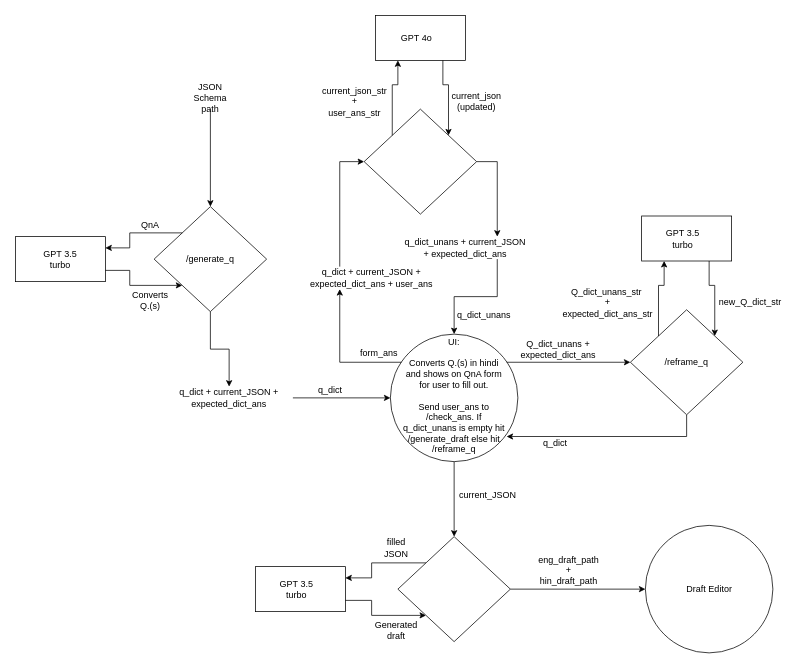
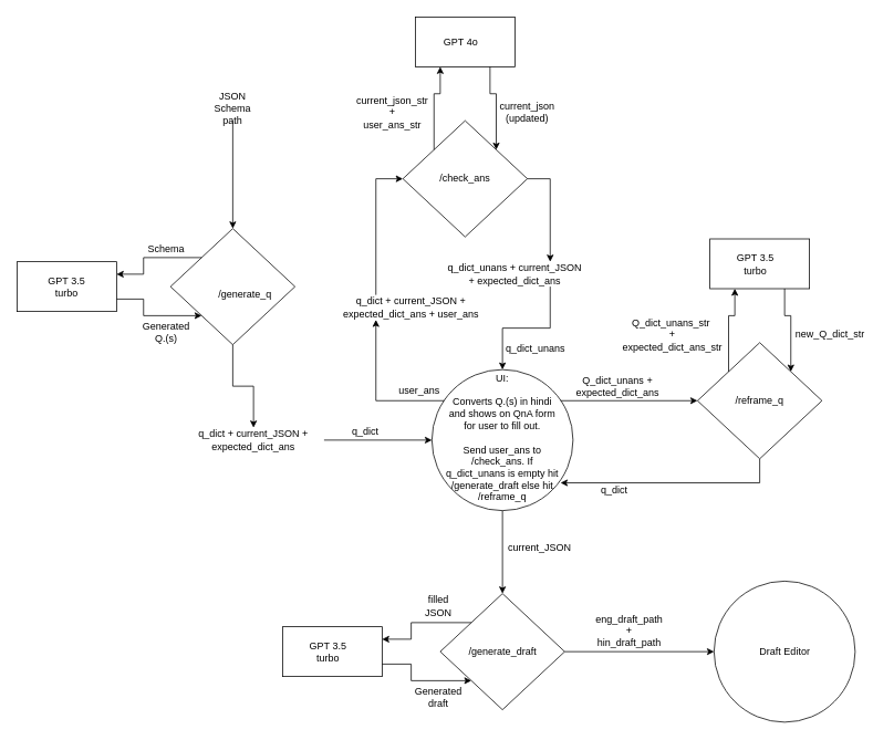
+ <mxCell id="52" value="/check_ans" style="text;html=1;align=center;verticalAlign=middle;whiteSpace=wrap;rounded=0;container=0;" vertex="1" parent="50"><mxGeometry x="45" y="55" width="60" height="30" as="geometry" /></mxCell>
- <mxCell id="9" value="QnA" style="text;html=1;align=center;verticalAlign=middle;whiteSpace=wrap;rounded=0;" vertex="1" parent="7"><mxGeometry x="-35" y="10" width="60" height="30" as="geometry" /></mxCell>
+ <mxCell id="9" value="Schema" style="text;html=1;align=center;verticalAlign=middle;whiteSpace=wrap;rounded=0;" vertex="1" parent="7"><mxGeometry x="-35" y="10" width="60" height="30" as="geometry" /></mxCell>
- <mxCell id="11" value="/generate_q" style="text;html=1;align=center;verticalAlign=middle;whiteSpace=wrap;rounded=0;" vertex="1" parent="7"><mxGeometry x="45" y="55" width="60" height="30" as="geometry" /></mxCell>
+ <mxCell id="11" value="/generate_q" style="text;html=1;align=center;verticalAlign=middle;whiteSpace=wrap;rounded=0;" vertex="1" parent="7"><mxGeometry x="60" y="65" width="60" height="30" as="geometry" /></mxCell>
- <mxCell id="10" value="Converts Q.(s)" style="text;html=1;align=center;verticalAlign=middle;whiteSpace=wrap;rounded=0;" vertex="1" parent="7"><mxGeometry x="-35" y="110" width="60" height="30" as="geometry" /></mxCell>
+ <mxCell id="10" value="Generated Q.(s)" style="text;html=1;align=center;verticalAlign=middle;whiteSpace=wrap;rounded=0;" vertex="1" parent="7"><mxGeometry x="-35" y="110" width="60" height="30" as="geometry" /></mxCell>
- <mxCell id="18" value="form_ans" style="text;html=1;align=center;verticalAlign=middle;whiteSpace=wrap;rounded=0;" vertex="1" parent="1"><mxGeometry x="475" y="455" width="60" height="30" as="geometry" /></mxCell>
+ <mxCell id="18" value="user_ans" style="text;html=1;align=center;verticalAlign=middle;whiteSpace=wrap;rounded=0;" vertex="1" parent="1"><mxGeometry x="475" y="455" width="60" height="30" as="geometry" /></mxCell>
+ <mxCell id="37" value="/generate_draft" style="text;html=1;align=center;verticalAlign=middle;whiteSpace=wrap;rounded=0;" vertex="1" parent="1"><mxGeometry x="557.5" y="770" width="95" height="30" as="geometry" /></mxCell>
